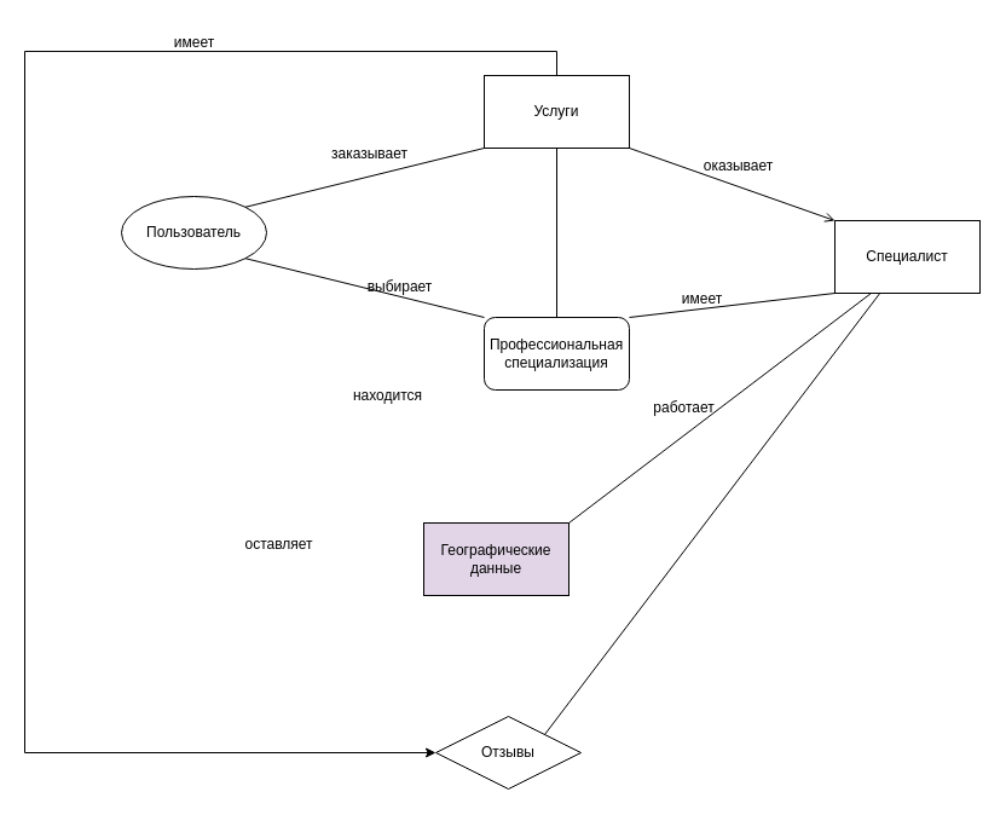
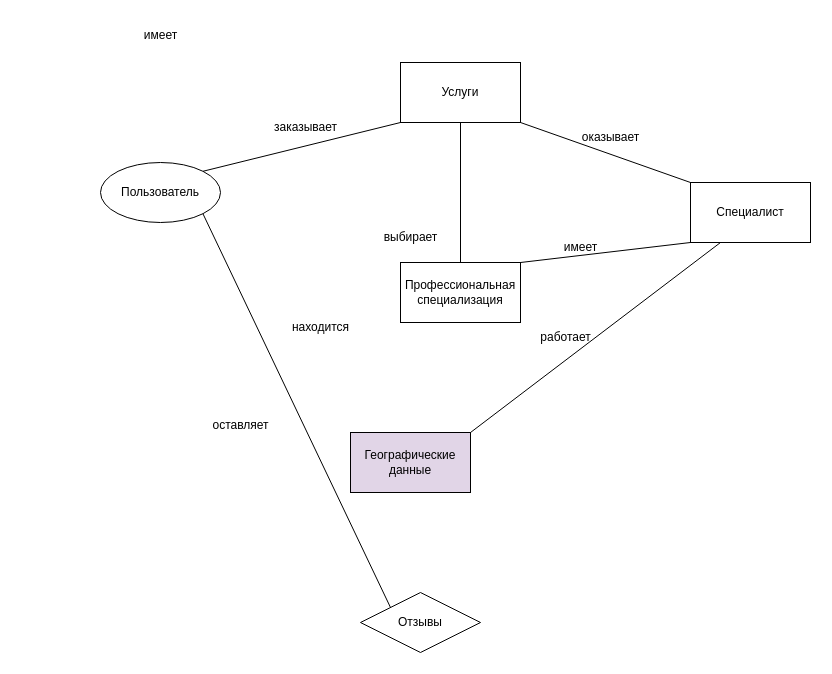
- <mxCell id="9" value="" style="endArrow=open;html=1;rounded=0;exitX=1;exitY=1;exitDx=0;exitDy=0;entryX=0;entryY=0;entryDx=0;entryDy=0;" edge="1" parent="1" source="5" target="8"><mxGeometry width="50" height="50" relative="1" as="geometry"><mxPoint x="590" y="162" as="sourcePoint" /><mxPoint x="640" y="112" as="targetPoint" /></mxGeometry></mxCell>
+ <mxCell id="9" value="" style="endArrow=none;html=1;rounded=0;exitX=1;exitY=1;exitDx=0;exitDy=0;entryX=0;entryY=0;entryDx=0;entryDy=0;" edge="1" parent="1" source="5" target="8"><mxGeometry width="50" height="50" relative="1" as="geometry"><mxPoint x="590" y="162" as="sourcePoint" /><mxPoint x="640" y="112" as="targetPoint" /></mxGeometry></mxCell>
- <mxCell id="15" value="" style="endArrow=none;html=1;rounded=0;exitX=1;exitY=1;exitDx=0;exitDy=0;entryX=0;entryY=0;entryDx=0;entryDy=0;" edge="1" parent="1" source="2" target="3"><mxGeometry width="50" height="50" relative="1" as="geometry"><mxPoint x="220" y="292" as="sourcePoint" /><mxPoint x="270" y="242" as="targetPoint" /></mxGeometry></mxCell>
- <mxCell id="16" value="выбирает" style="text;html=1;align=center;verticalAlign=middle;resizable=0;points=[];autosize=1;strokeColor=none;fillColor=none;" vertex="1" parent="1"><mxGeometry x="290" y="222" width="80" height="30" as="geometry" /></mxCell>
+ <mxCell id="16" value="выбирает" style="text;html=1;align=center;verticalAlign=middle;resizable=0;points=[];autosize=1;strokeColor=none;fillColor=none;" vertex="1" parent="1"><mxGeometry x="370" y="222" width="80" height="30" as="geometry" /></mxCell>
- <mxCell id="4" style="edgeStyle=orthogonalEdgeStyle;rounded=0;orthogonalLoop=1;jettySize=auto;html=1;exitX=0;exitY=0;exitDx=0;exitDy=0;entryX=0;entryY=0.5;entryDx=0;entryDy=0;entryPerimeter=0;" edge="1" parent="1" source="5" target="6"><mxGeometry relative="1" as="geometry"><Array as="points"><mxPoint x="460" y="62" /><mxPoint x="460" y="42" /><mxPoint x="20" y="42" /><mxPoint x="20" y="622" /></Array></mxGeometry></mxCell>
- <mxCell id="3" value="Профессиональная специализация" style="whiteSpace=wrap;html=1;rounded=1;" vertex="1" parent="1"><mxGeometry x="400" y="262" width="120" height="60" as="geometry" /></mxCell>
+ <mxCell id="3" value="Профессиональная специализация" style="rounded=0;whiteSpace=wrap;html=1;" vertex="1" parent="1"><mxGeometry x="400" y="262" width="120" height="60" as="geometry" /></mxCell>
+ <mxCell id="20" value="" style="endArrow=none;html=1;rounded=0;exitX=1;exitY=1;exitDx=0;exitDy=0;entryX=0;entryY=0;entryDx=0;entryDy=0;" edge="1" parent="1" source="2" target="6"><mxGeometry width="50" height="50" relative="1" as="geometry"><mxPoint x="260" y="492" as="sourcePoint" /><mxPoint x="310" y="442" as="targetPoint" /></mxGeometry></mxCell>
- <mxCell id="22" value="" style="endArrow=none;html=1;rounded=0;exitX=1;exitY=0;exitDx=0;exitDy=0;" edge="1" parent="1" source="6" target="8"><mxGeometry width="50" height="50" relative="1" as="geometry"><mxPoint x="650" y="442" as="sourcePoint" /><mxPoint x="700" y="392" as="targetPoint" /></mxGeometry></mxCell>
- <mxCell id="21" value="оставляет" style="text;html=1;align=center;verticalAlign=middle;resizable=0;points=[];autosize=1;strokeColor=none;fillColor=none;" vertex="1" parent="1"><mxGeometry x="190" y="435" width="80" height="30" as="geometry" /></mxCell>
+ <mxCell id="21" value="оставляет" style="text;html=1;align=center;verticalAlign=middle;resizable=0;points=[];autosize=1;strokeColor=none;fillColor=none;" vertex="1" parent="1"><mxGeometry x="200" y="410" width="80" height="30" as="geometry" /></mxCell>
